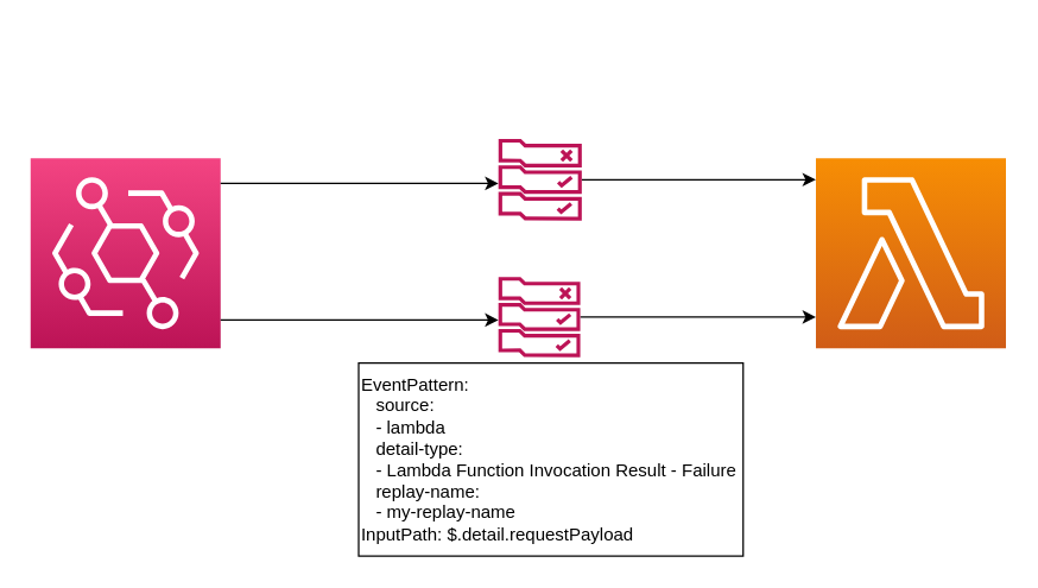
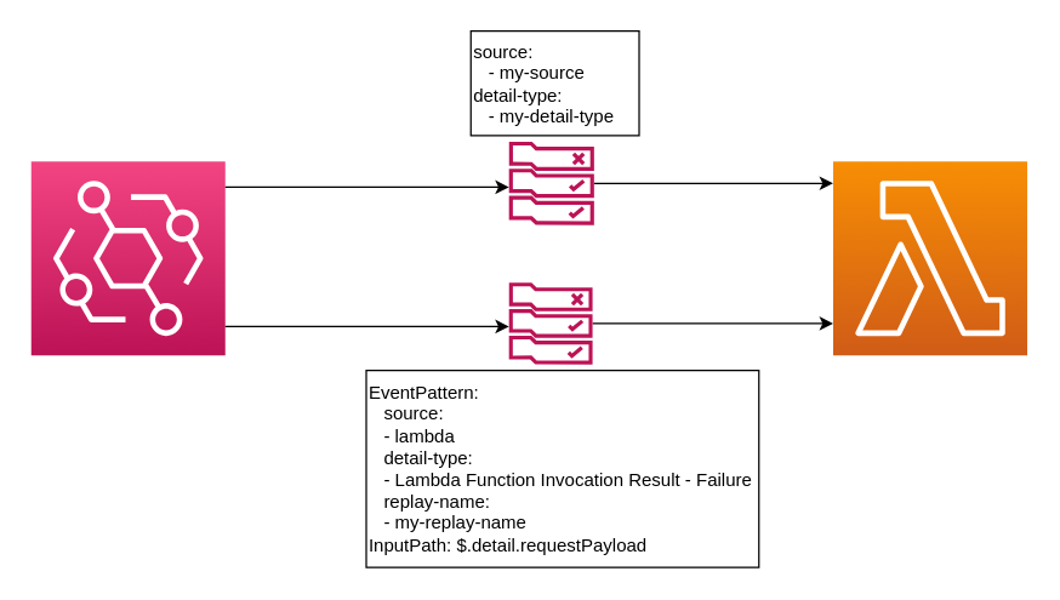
+ <mxCell id="10" value="&lt;div&gt;&lt;font face=&quot;helvetica&quot;&gt;source:&lt;/font&gt;&lt;/div&gt;&lt;div&gt;&lt;font face=&quot;helvetica&quot;&gt;&amp;nbsp; &amp;nbsp;- my-source&lt;/font&gt;&lt;/div&gt;&lt;div&gt;&lt;font face=&quot;helvetica&quot;&gt;detail-type:&lt;/font&gt;&lt;/div&gt;&lt;div&gt;&lt;font face=&quot;helvetica&quot;&gt;&amp;nbsp; &amp;nbsp;- my-detail-type&lt;/font&gt;&lt;/div&gt;" style="rounded=0;whiteSpace=wrap;html=1;align=left;" vertex="1" parent="1"><mxGeometry x="310" y="20" width="111" height="69" as="geometry" /></mxCell>
